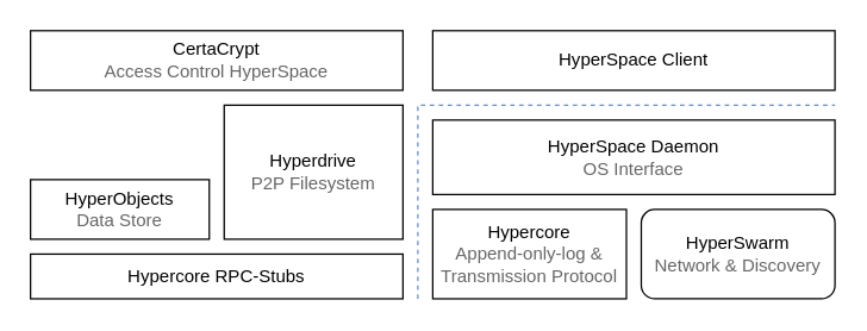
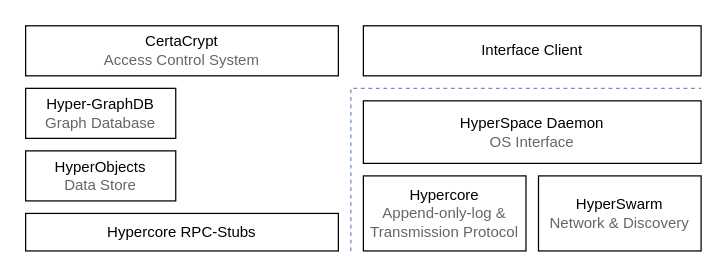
- <mxCell id="2" value="CertaCrypt&lt;br&gt;&lt;font color=&quot;#666666&quot;&gt;Access Control HyperSpace&lt;/font&gt;" style="rounded=0;whiteSpace=wrap;html=1;" parent="1" vertex="1"><mxGeometry x="20" y="20" width="250" height="40" as="geometry" /></mxCell>
+ <mxCell id="2" value="CertaCrypt&lt;br&gt;&lt;font color=&quot;#666666&quot;&gt;Access Control System&lt;/font&gt;" style="rounded=0;whiteSpace=wrap;html=1;" parent="1" vertex="1"><mxGeometry x="20" y="20" width="250" height="40" as="geometry" /></mxCell>
- <mxCell id="11" value="HyperSpace Client" style="whiteSpace=wrap;html=1;" vertex="1" parent="1"><mxGeometry x="290" y="20" width="270" height="40" as="geometry" /></mxCell>
+ <mxCell id="11" value="Interface Client" style="whiteSpace=wrap;html=1;" vertex="1" parent="1"><mxGeometry x="290" y="20" width="270" height="40" as="geometry" /></mxCell>
+ <mxCell id="3" value="Hyper-GraphDB&lt;br&gt;&lt;font color=&quot;#666666&quot;&gt;Graph Database&lt;/font&gt;" style="rounded=0;whiteSpace=wrap;html=1;" parent="1" vertex="1"><mxGeometry x="20" y="70" width="120" height="40" as="geometry" /></mxCell>
- <mxCell id="6" value="Hyperdrive&lt;br&gt;&lt;font color=&quot;#666666&quot;&gt;P2P Filesystem&lt;/font&gt;" style="rounded=0;whiteSpace=wrap;html=1;" parent="1" vertex="1"><mxGeometry x="150" y="70" width="120" height="90" as="geometry" /></mxCell>
- <mxCell id="8" value="HyperSwarm&lt;br&gt;&lt;font color=&quot;#666666&quot;&gt;Network &amp;amp; Discovery&lt;/font&gt;" style="whiteSpace=wrap;html=1;rounded=1;" parent="1" vertex="1"><mxGeometry x="430" y="140" width="130" height="60" as="geometry" /></mxCell>
+ <mxCell id="8" value="HyperSwarm&lt;br&gt;&lt;font color=&quot;#666666&quot;&gt;Network &amp;amp; Discovery&lt;/font&gt;" style="whiteSpace=wrap;html=1;" parent="1" vertex="1"><mxGeometry x="430" y="140" width="130" height="60" as="geometry" /></mxCell>
